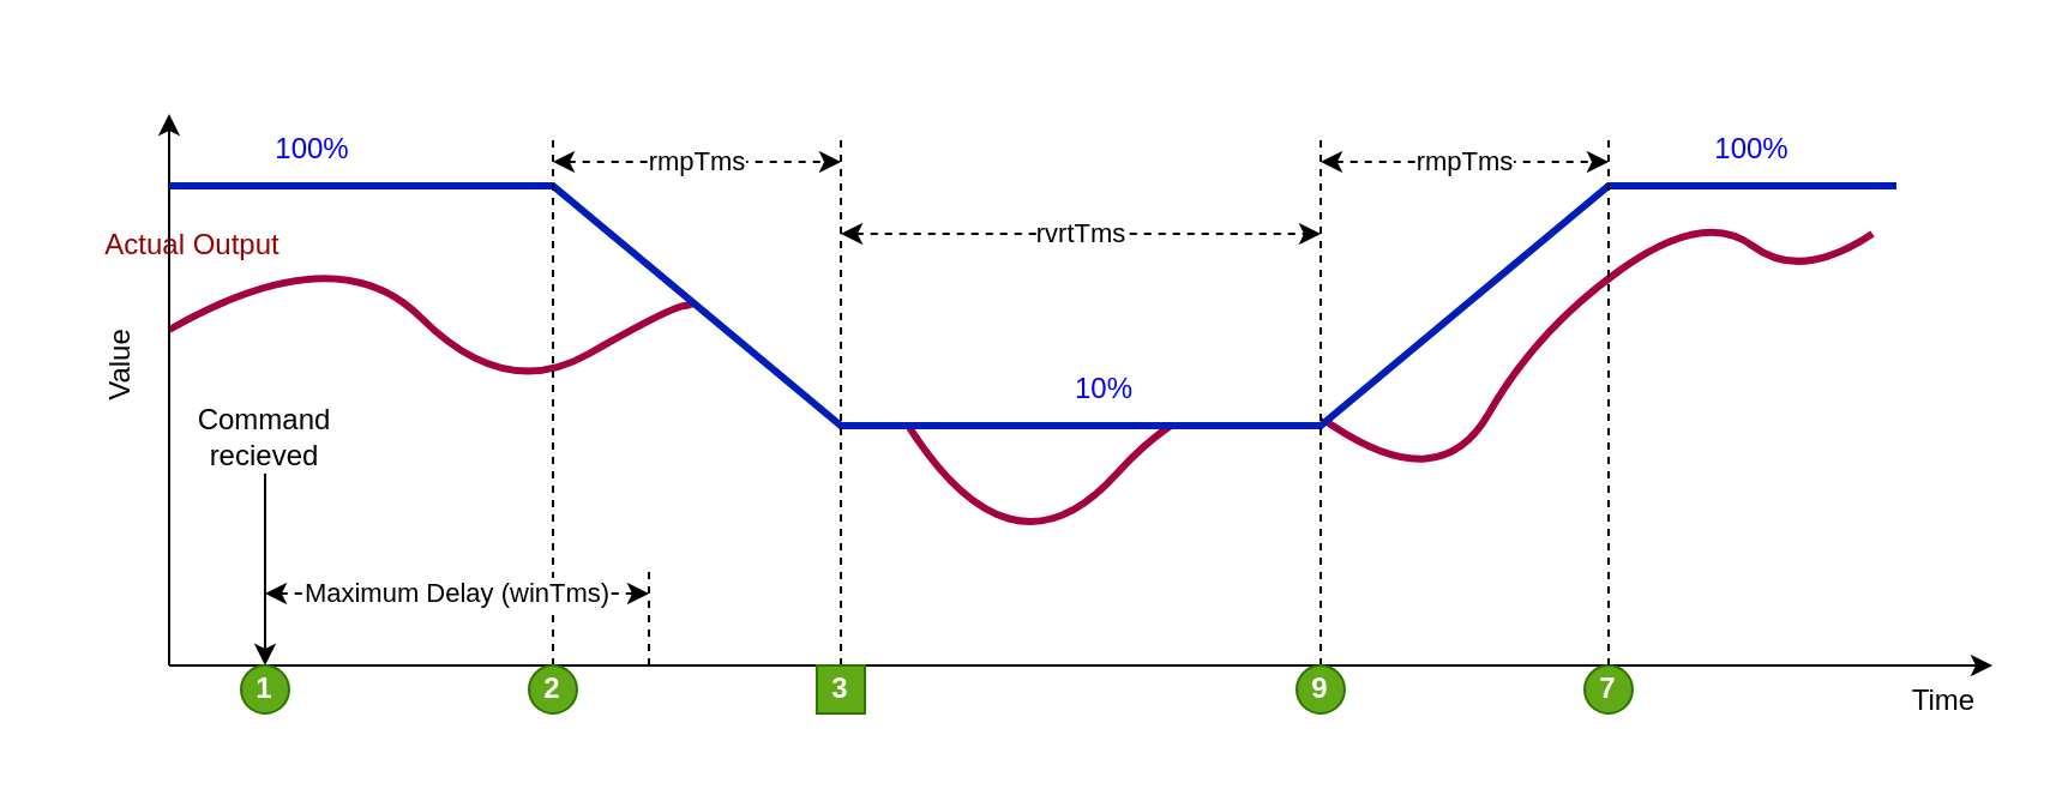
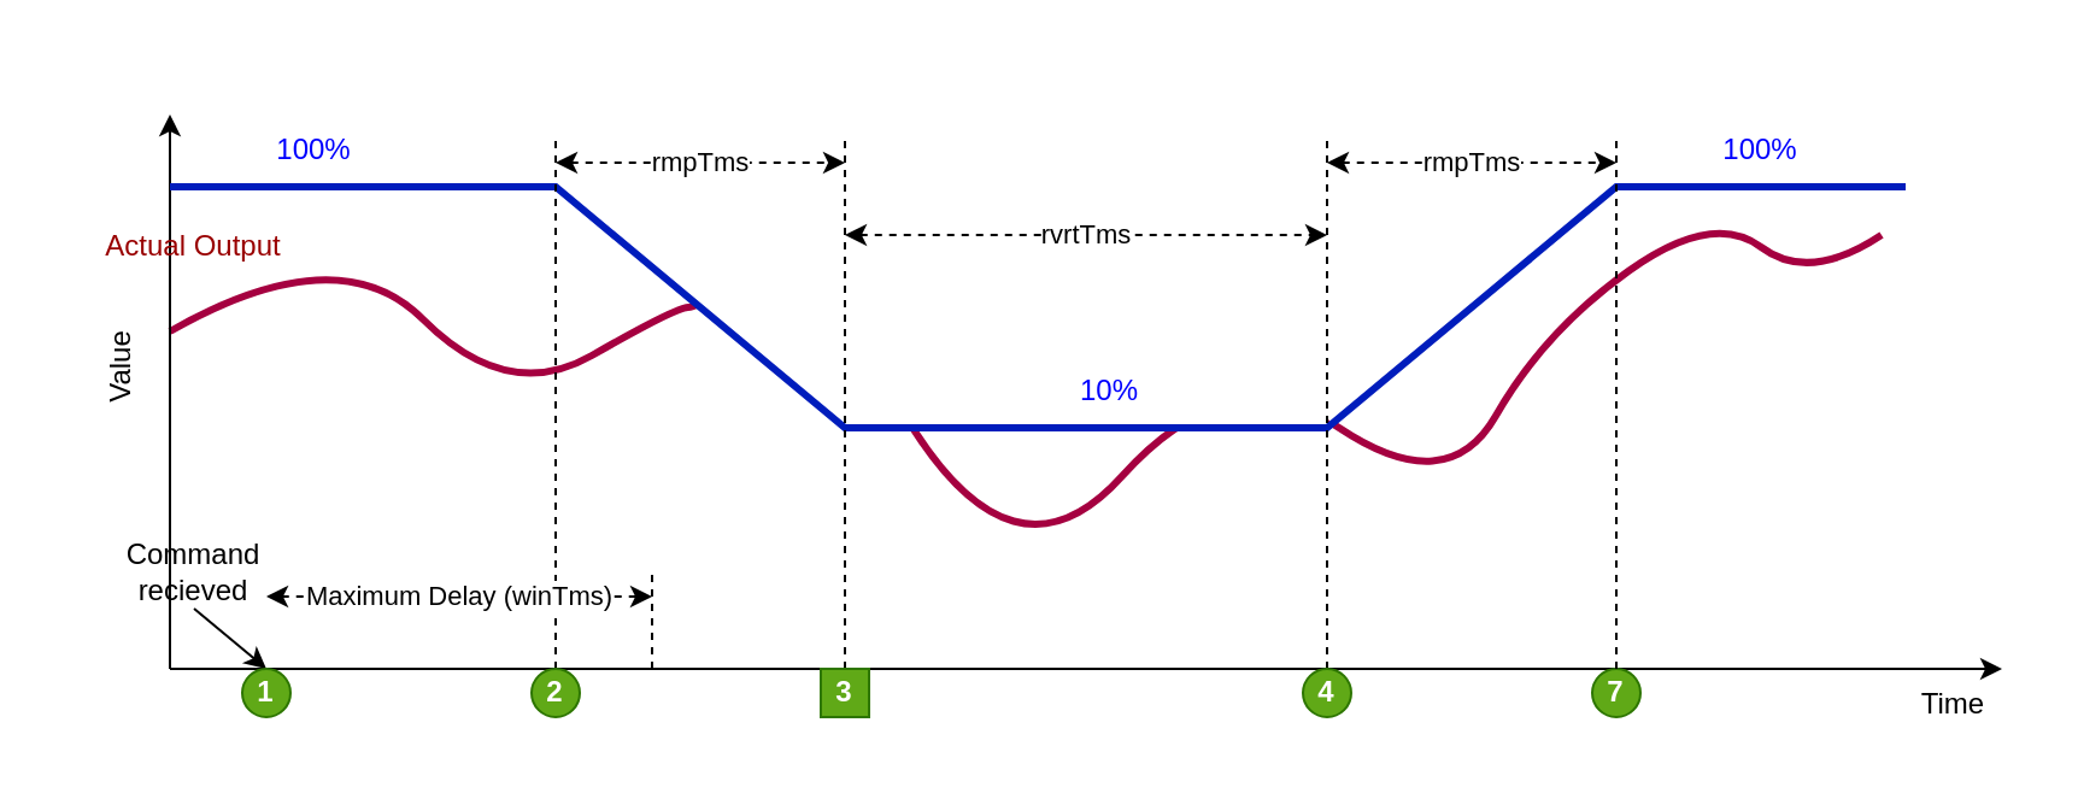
- <mxCell id="15" value="Command recieved" style="text;html=1;strokeColor=none;fillColor=none;align=center;verticalAlign=middle;whiteSpace=wrap;rounded=0;" parent="1" vertex="1"><mxGeometry x="70" y="140" width="80" height="30" as="geometry" /></mxCell>
+ <mxCell id="15" value="Command recieved" style="text;html=1;strokeColor=none;fillColor=none;align=center;verticalAlign=middle;whiteSpace=wrap;rounded=0;" parent="1" vertex="1"><mxGeometry x="40" y="195" width="80" height="30" as="geometry" /></mxCell>
- <mxCell id="25" value="9" style="ellipse;whiteSpace=wrap;html=1;fillColor=#60a917;strokeColor=#2D7600;fontColor=#ffffff;fontStyle=1" vertex="1" parent="1"><mxGeometry x="540" y="250" width="20" height="20" as="geometry" /></mxCell>
+ <mxCell id="25" value="4" style="ellipse;whiteSpace=wrap;html=1;fillColor=#60a917;strokeColor=#2D7600;fontColor=#ffffff;fontStyle=1" vertex="1" parent="1"><mxGeometry x="540" y="250" width="20" height="20" as="geometry" /></mxCell>
